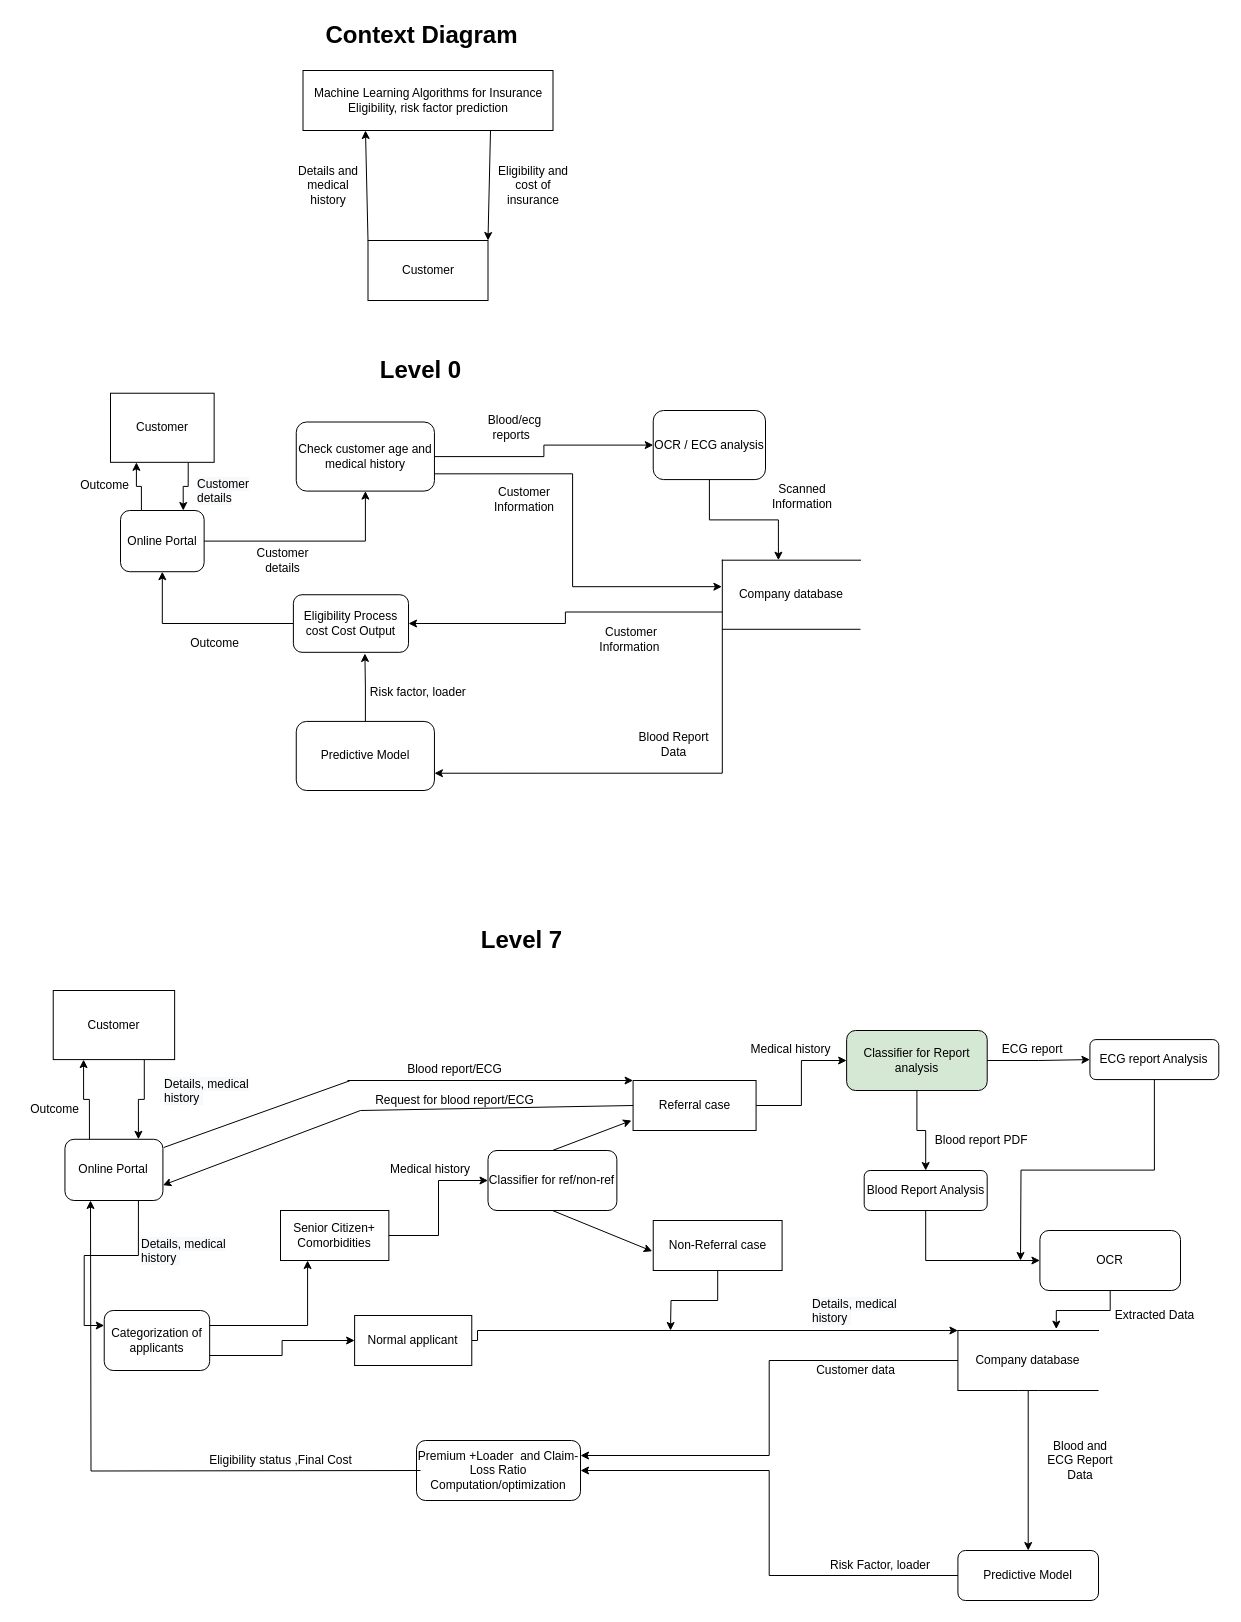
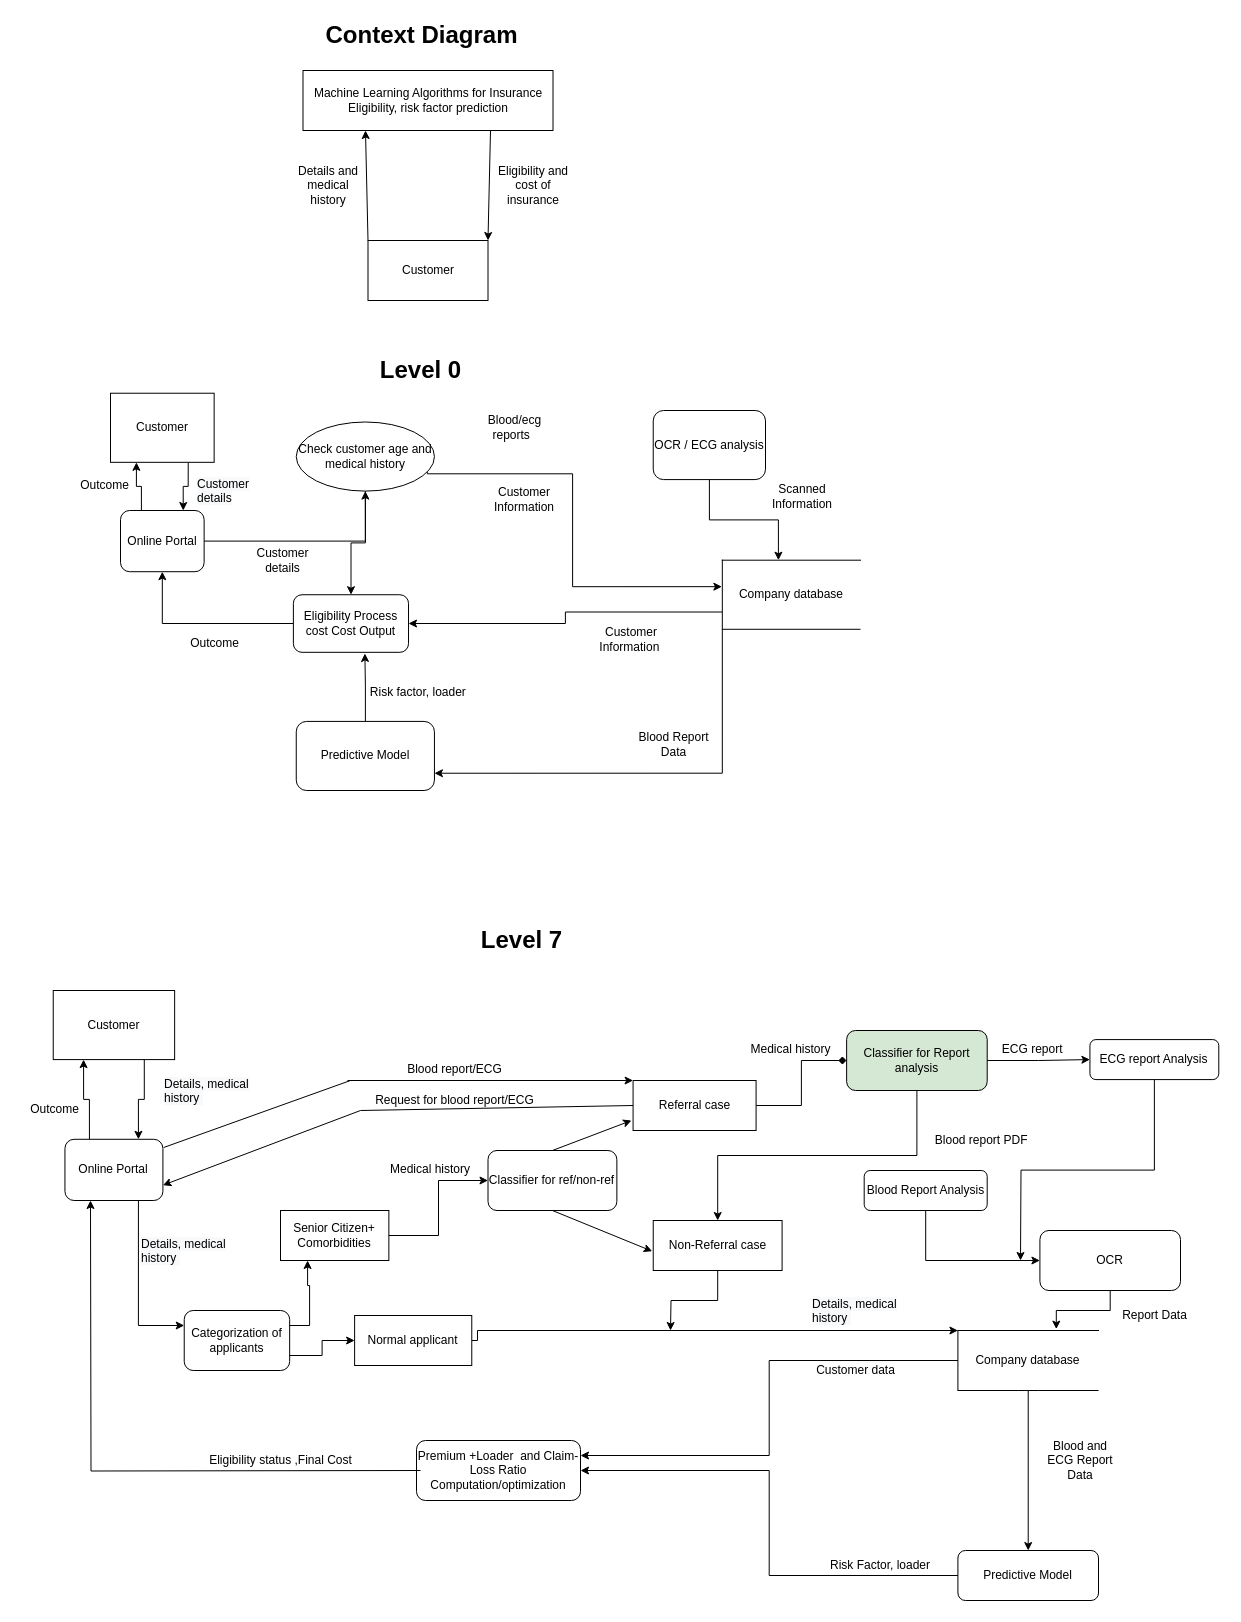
- <mxCell id="19" style="edgeStyle=orthogonalEdgeStyle;rounded=0;orthogonalLoop=1;jettySize=auto;html=1;" edge="1" parent="1" source="15" target="18"><mxGeometry x="370" y="620" as="geometry" /></mxCell>
+ <mxCell id="19" style="edgeStyle=orthogonalEdgeStyle;rounded=0;orthogonalLoop=1;jettySize=auto;html=1;" edge="1" parent="1" source="15" target="26"><mxGeometry x="370" y="620" as="geometry" /></mxCell>
- <mxCell id="15" value="Check customer age and medical history" style="rounded=1;whiteSpace=wrap;html=1;" vertex="1" parent="1"><mxGeometry x="295.758" y="421.515" width="138.182" height="69.091" as="geometry" /></mxCell>
+ <mxCell id="15" value="Check customer age and medical history" style="ellipse;whiteSpace=wrap;html=1;" vertex="1" parent="1"><mxGeometry x="295.758" y="421.515" width="138.182" height="69.091" as="geometry" /></mxCell>
- <mxCell id="54" style="edgeStyle=orthogonalEdgeStyle;rounded=0;orthogonalLoop=1;jettySize=auto;html=1;exitX=1;exitY=0.5;exitDx=0;exitDy=0;entryX=0;entryY=0.5;entryDx=0;entryDy=0;" edge="1" parent="1" source="55" target="44"><mxGeometry x="322.73" y="1200" as="geometry" /></mxCell>
+ <mxCell id="54" style="edgeStyle=orthogonalEdgeStyle;rounded=0;orthogonalLoop=1;jettySize=auto;html=1;exitX=1;exitY=0.5;exitDx=0;exitDy=0;entryX=0;entryY=0.5;entryDx=0;entryDy=0;endArrow=diamond;" edge="1" parent="1" source="55" target="44"><mxGeometry x="322.73" y="1200" as="geometry" /></mxCell>
- <mxCell id="60" style="edgeStyle=orthogonalEdgeStyle;rounded=0;orthogonalLoop=1;jettySize=auto;html=1;exitX=0.5;exitY=1;exitDx=0;exitDy=0;entryX=0.5;entryY=0;entryDx=0;entryDy=0;" edge="1" parent="1" source="44" target="59"><mxGeometry x="322.73" y="1200" as="geometry" /></mxCell>
+ <mxCell id="60" style="edgeStyle=orthogonalEdgeStyle;rounded=0;orthogonalLoop=1;jettySize=auto;html=1;exitX=0.5;exitY=1;exitDx=0;exitDy=0;" edge="1" parent="1" source="44" target="57"><mxGeometry x="322.73" y="1200" as="geometry" /></mxCell>
- <mxCell id="88" value="Extracted Data" style="text;html=1;align=center;verticalAlign=middle;resizable=0;points=[];autosize=1;" vertex="1" parent="1"><mxGeometry x="1108.86" y="1305" width="90" height="20" as="geometry" /></mxCell>
+ <mxCell id="88" value="Report Data" style="text;html=1;align=center;verticalAlign=middle;resizable=0;points=[];autosize=1;" vertex="1" parent="1"><mxGeometry x="1108.86" y="1305" width="90" height="20" as="geometry" /></mxCell>
- <mxCell id="40" value="Categorization of applicants" style="rounded=1;whiteSpace=wrap;html=1;" vertex="1" parent="1"><mxGeometry x="103.731" y="1309.999" width="105.432" height="60.0" as="geometry" /></mxCell>
+ <mxCell id="40" value="Categorization of applicants" style="rounded=1;whiteSpace=wrap;html=1;" vertex="1" parent="1"><mxGeometry x="183.731" y="1309.999" width="105.432" height="60.0" as="geometry" /></mxCell>
